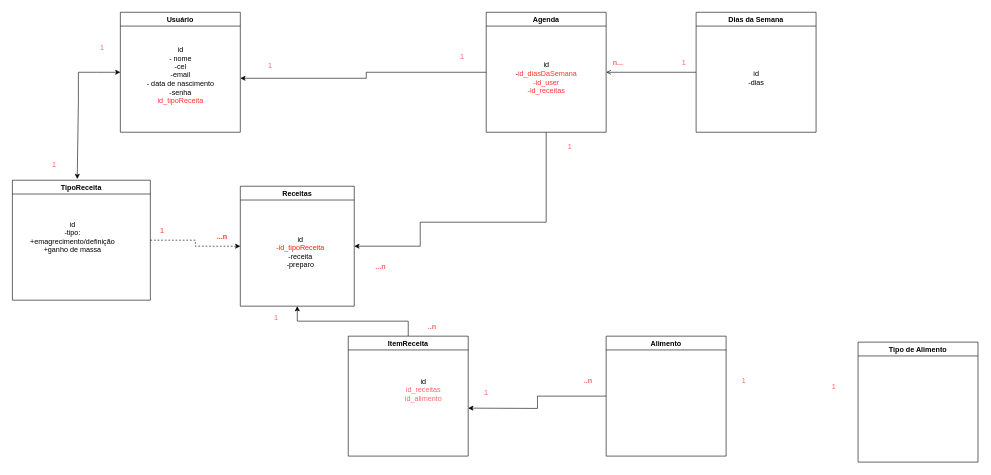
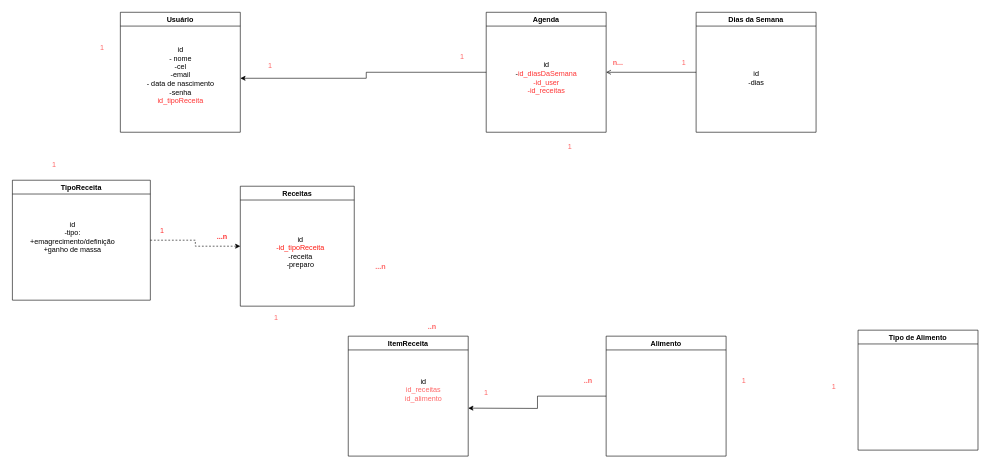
- <mxCell id="12" value="" style="endArrow=classic;startArrow=classic;html=1;rounded=0;exitX=0.47;exitY=-0.01;exitDx=0;exitDy=0;exitPerimeter=0;entryX=0;entryY=0.5;entryDx=0;entryDy=0;" parent="1" source="10" target="2" edge="1"><mxGeometry width="50" height="50" relative="1" as="geometry"><mxPoint x="130" y="280" as="sourcePoint" /><mxPoint x="250" y="140" as="targetPoint" /><Array as="points"><mxPoint x="130" y="170" /><mxPoint x="130" y="120" /><mxPoint x="160" y="120" /></Array></mxGeometry></mxCell>
- <mxCell id="14" style="edgeStyle=orthogonalEdgeStyle;rounded=0;orthogonalLoop=1;jettySize=auto;html=1;entryX=1;entryY=0.5;entryDx=0;entryDy=0;fontColor=#FF6666;" parent="1" source="15" target="7" edge="1"><mxGeometry relative="1" as="geometry"><Array as="points"><mxPoint x="910" y="370" /><mxPoint x="700" y="370" /><mxPoint x="700" y="410" /></Array></mxGeometry></mxCell>
- <mxCell id="17" style="edgeStyle=orthogonalEdgeStyle;rounded=0;orthogonalLoop=1;jettySize=auto;html=1;entryX=0.5;entryY=1;entryDx=0;entryDy=0;fontColor=#FF6666;" parent="1" source="18" target="7" edge="1"><mxGeometry relative="1" as="geometry" /></mxCell>
- <mxCell id="6" value="Tipo de Alimento" style="swimlane;" parent="1" vertex="1"><mxGeometry x="1430" y="570" width="200" height="200" as="geometry" /></mxCell>
+ <mxCell id="6" value="Tipo de Alimento" style="swimlane;" parent="1" vertex="1"><mxGeometry x="1430" y="550" width="200" height="200" as="geometry" /></mxCell>
